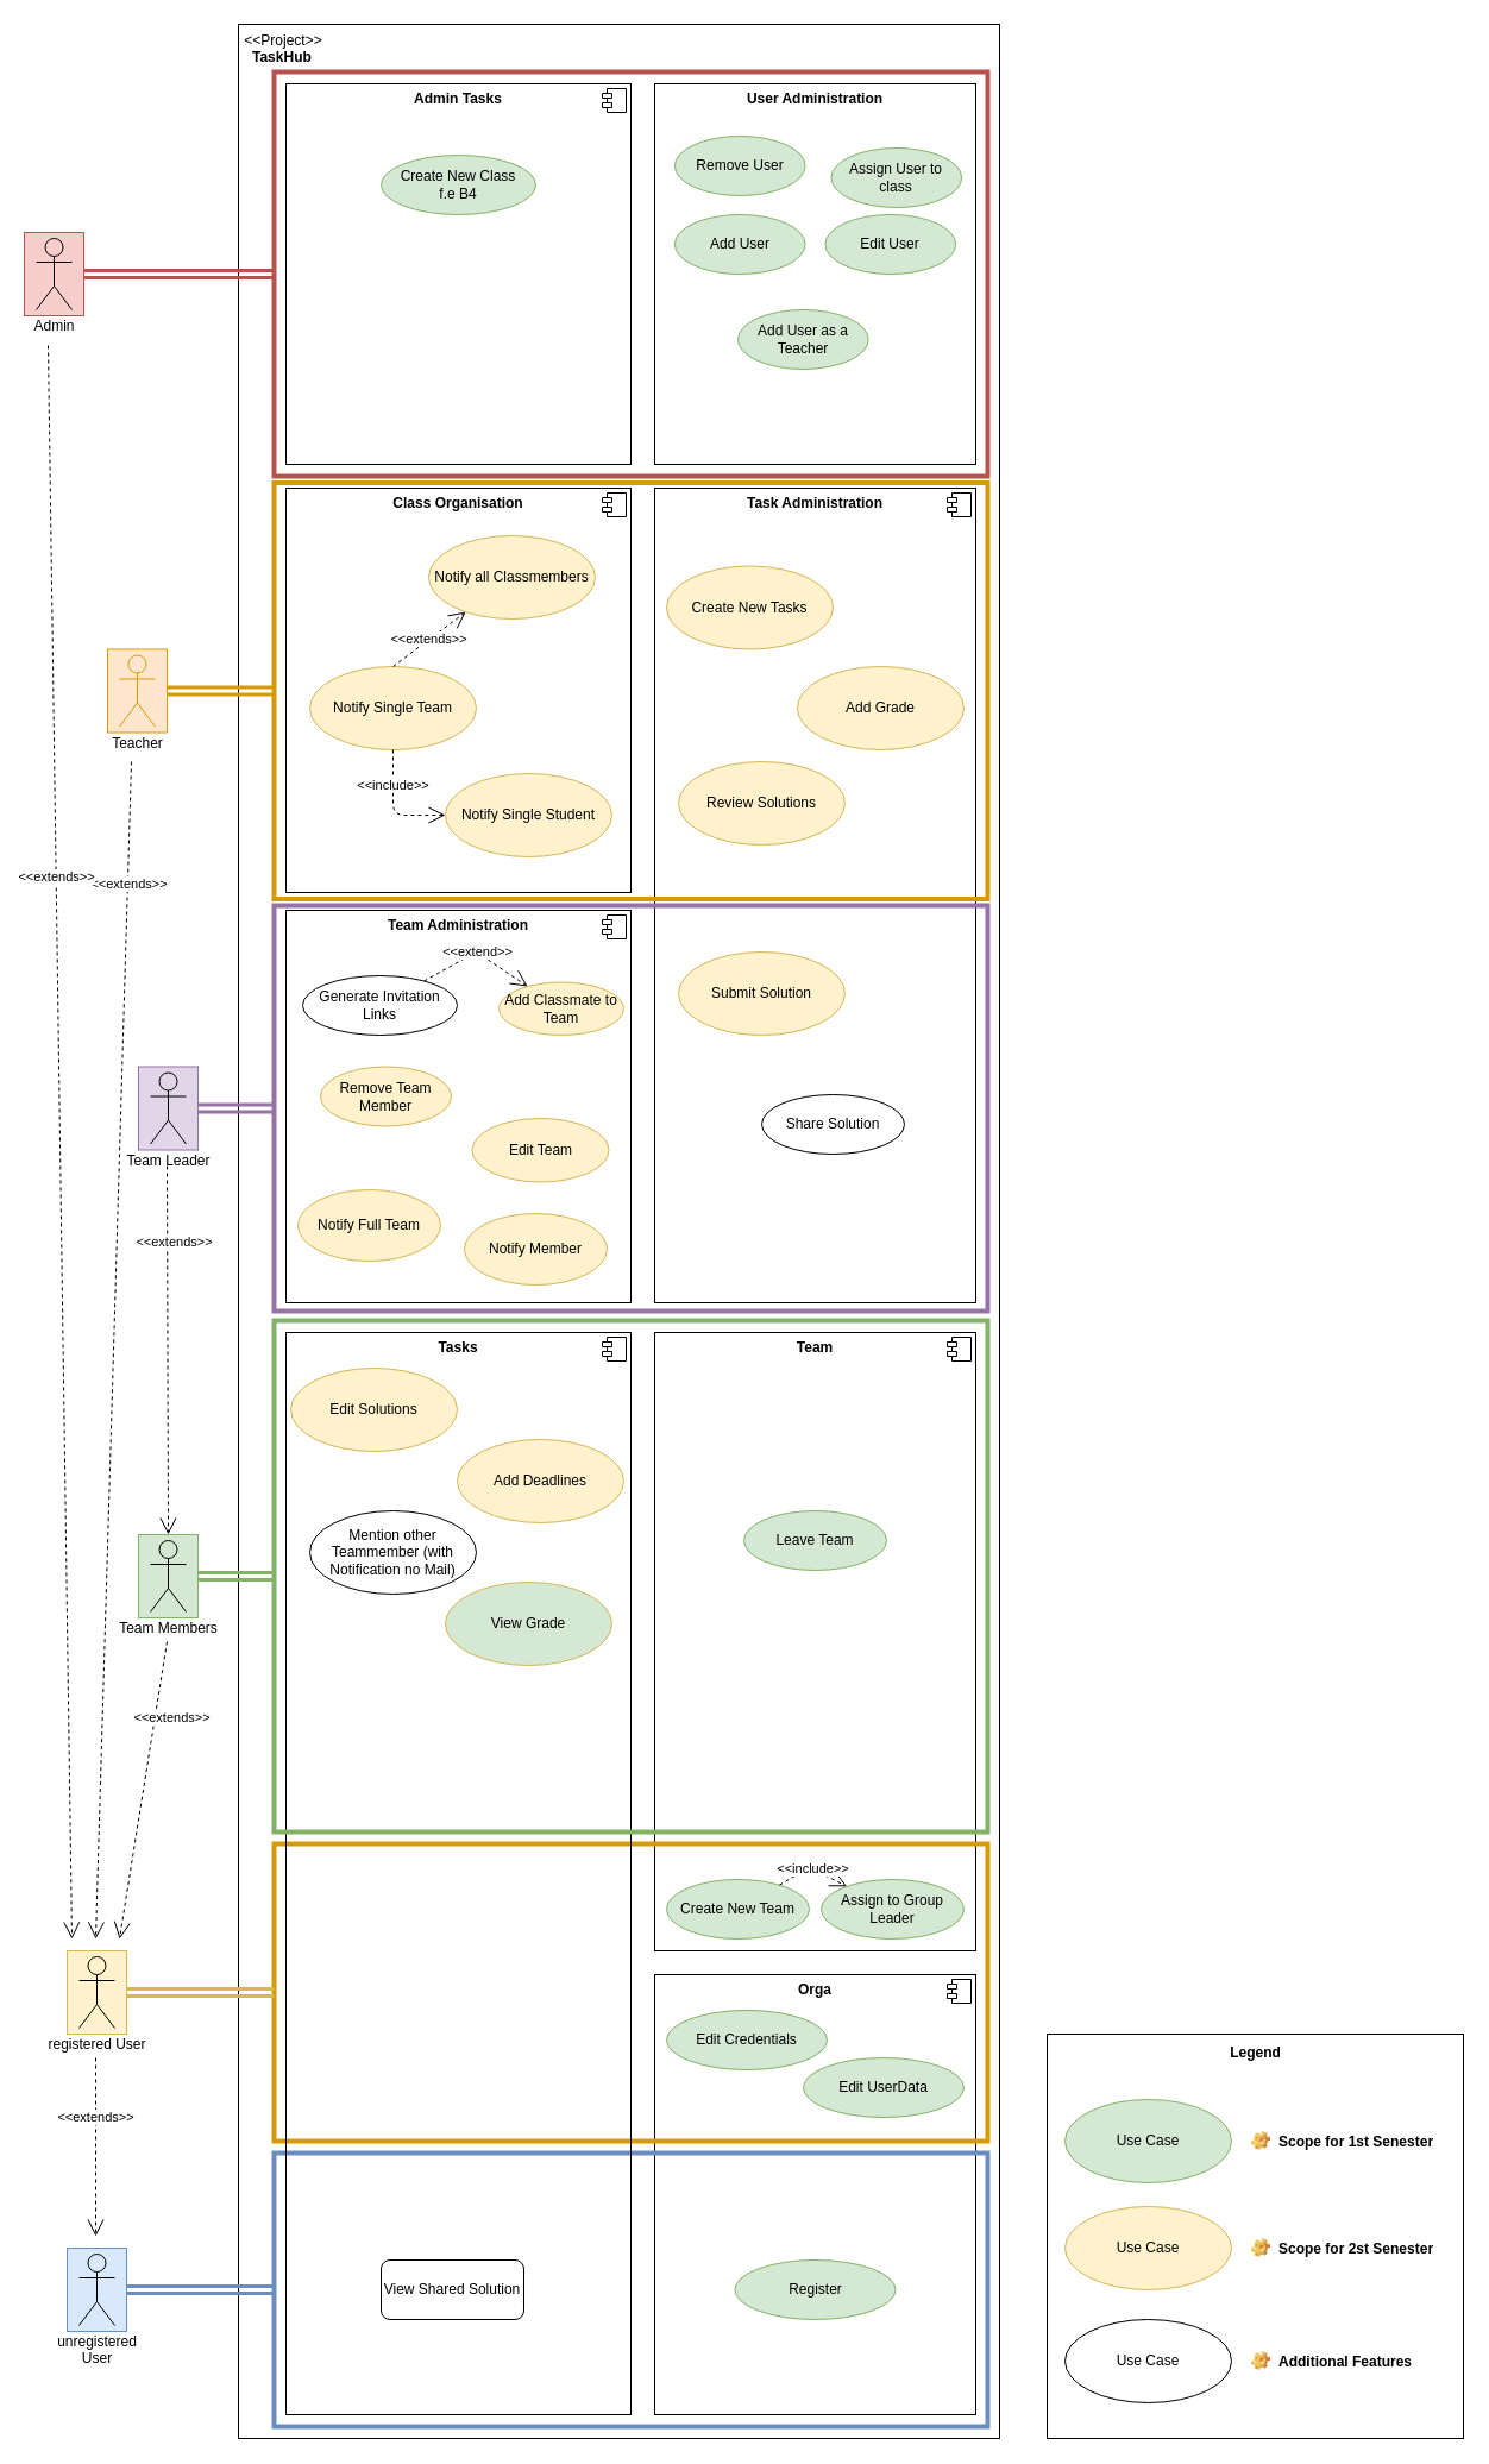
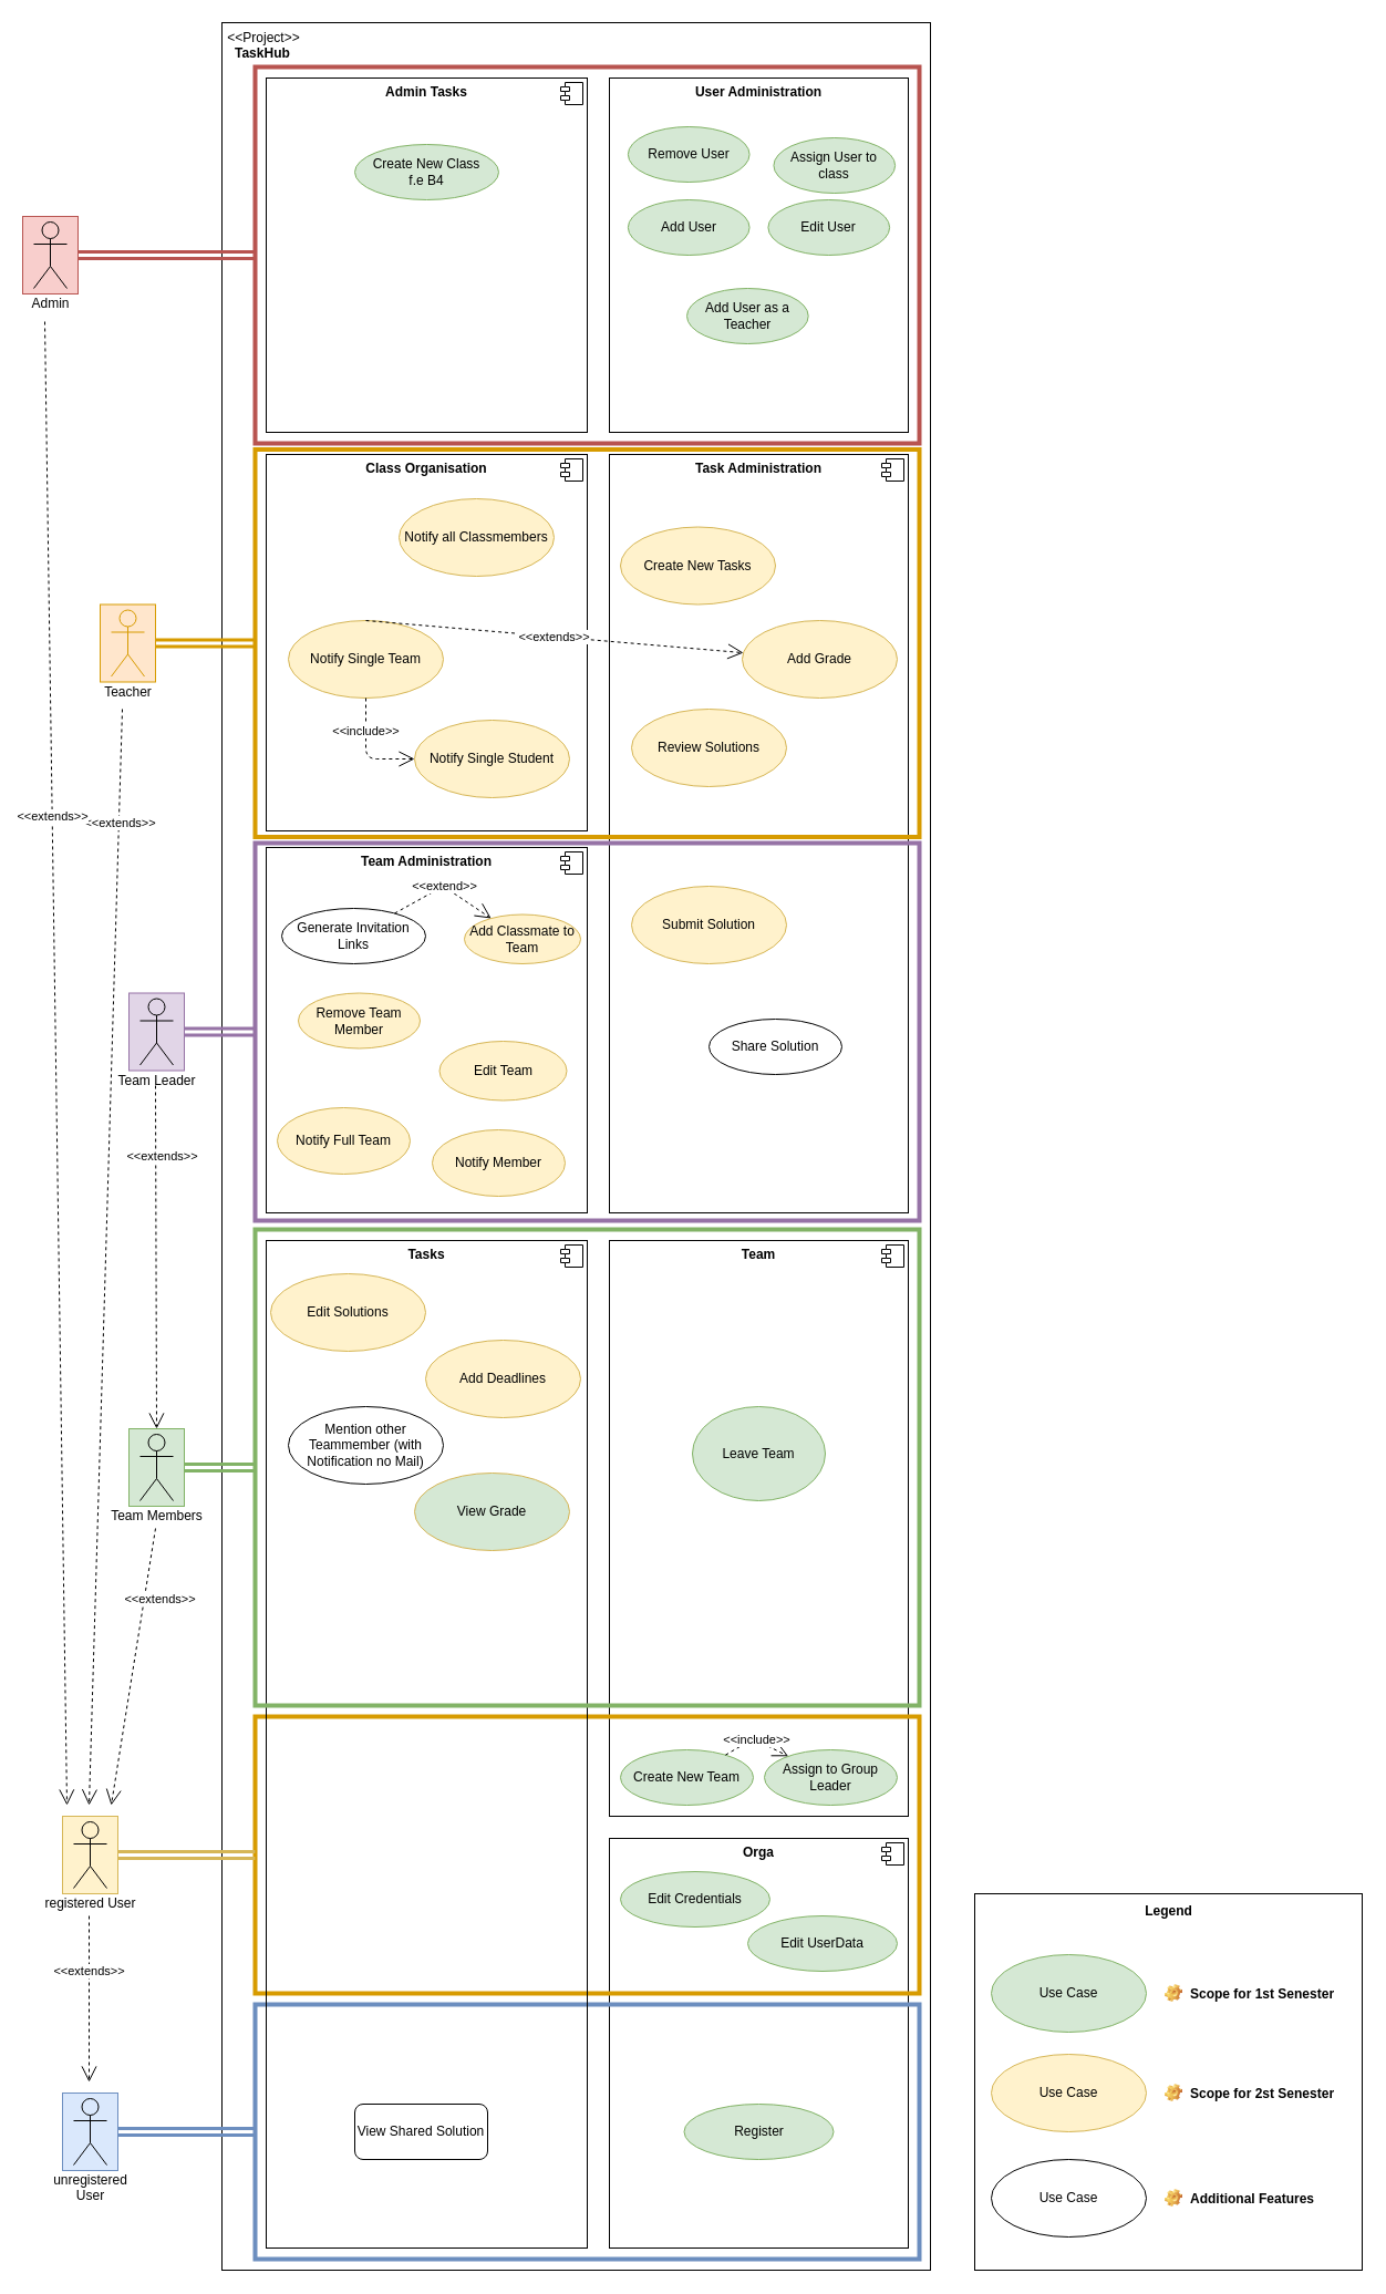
- <mxCell id="52" value="&amp;lt;&amp;lt;extends&amp;gt;&amp;gt;" style="endArrow=open;endSize=12;dashed=1;html=1;exitX=0.5;exitY=0;exitDx=0;exitDy=0;" edge="1" parent="1" source="49" target="47"><mxGeometry width="160" relative="1" as="geometry"><mxPoint x="480" y="810" as="sourcePoint" /><mxPoint x="640" y="810" as="targetPoint" /></mxGeometry></mxCell>
+ <mxCell id="52" value="&amp;lt;&amp;lt;extends&amp;gt;&amp;gt;" style="endArrow=open;endSize=12;dashed=1;html=1;exitX=0.5;exitY=0;exitDx=0;exitDy=0;" edge="1" parent="1" source="49" target="62"><mxGeometry width="160" relative="1" as="geometry"><mxPoint x="480" y="810" as="sourcePoint" /><mxPoint x="640" y="810" as="targetPoint" /></mxGeometry></mxCell>
- <mxCell id="68" value="Leave Team" style="ellipse;whiteSpace=wrap;html=1;align=center;fillColor=#d5e8d4;strokeColor=#82b366;" vertex="1" parent="1"><mxGeometry x="625" y="1270" width="120" height="50" as="geometry" /></mxCell>
+ <mxCell id="68" value="Leave Team" style="ellipse;whiteSpace=wrap;html=1;align=center;fillColor=#d5e8d4;strokeColor=#82b366;" vertex="1" parent="1"><mxGeometry x="625" y="1270" width="120" height="85" as="geometry" /></mxCell>
